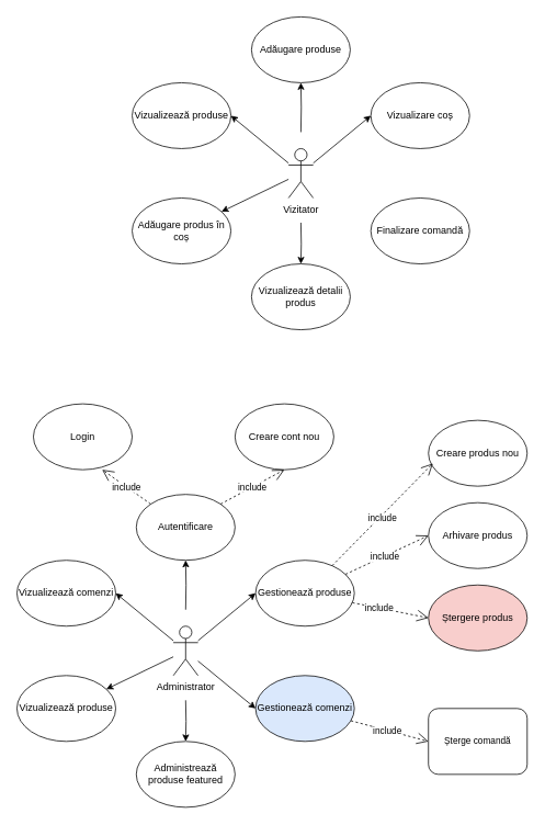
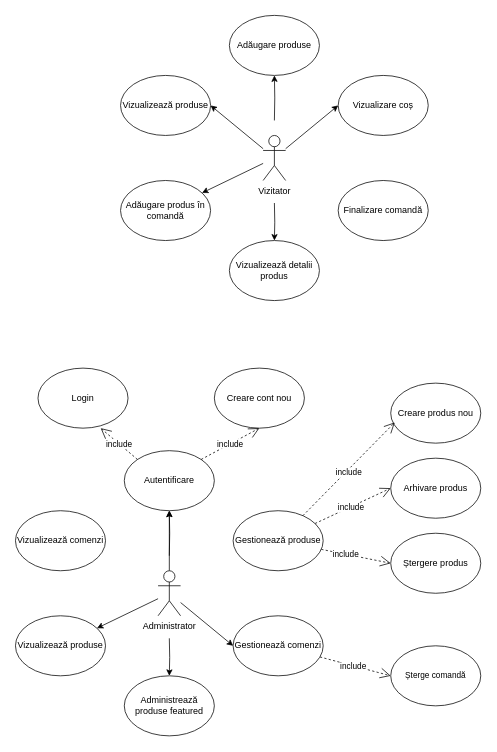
- <mxCell id="10" value="Adăugare produs în coș" style="ellipse;whiteSpace=wrap;html=1;" vertex="1" parent="1"><mxGeometry x="160" y="240" width="120" height="80" as="geometry" /></mxCell>
+ <mxCell id="10" value="Adăugare produs în comandă" style="ellipse;whiteSpace=wrap;html=1;" vertex="1" parent="1"><mxGeometry x="160" y="240" width="120" height="80" as="geometry" /></mxCell>
- <mxCell id="34" value="Login" style="ellipse;whiteSpace=wrap;html=1;" vertex="1" parent="1"><mxGeometry x="40" y="490" width="120" height="80" as="geometry" /></mxCell>
+ <mxCell id="34" value="Login" style="ellipse;whiteSpace=wrap;html=1;" vertex="1" parent="1"><mxGeometry x="50" y="490" width="120" height="80" as="geometry" /></mxCell>
- <mxCell id="15" style="rounded=0;orthogonalLoop=1;jettySize=auto;html=1;entryX=1;entryY=0.5;entryDx=0;entryDy=0;" edge="1" parent="1" source="20" target="21"><mxGeometry relative="1" as="geometry" /></mxCell>
- <mxCell id="17" style="rounded=0;orthogonalLoop=1;jettySize=auto;html=1;entryX=0;entryY=0.5;entryDx=0;entryDy=0;" edge="1" parent="1" source="20" target="29"><mxGeometry relative="1" as="geometry" /></mxCell>
+ <mxCell id="17" style="rounded=0;orthogonalLoop=1;jettySize=auto;html=1;" edge="1" parent="1" source="20" target="24"><mxGeometry relative="1" as="geometry" /></mxCell>
- <mxCell id="39" value="Ștergere produs" style="ellipse;whiteSpace=wrap;html=1;fillColor=#f8cecc;" vertex="1" parent="1"><mxGeometry x="520" y="710" width="120" height="80" as="geometry" /></mxCell>
+ <mxCell id="39" value="Ștergere produs" style="ellipse;whiteSpace=wrap;html=1;" vertex="1" parent="1"><mxGeometry x="520" y="710" width="120" height="80" as="geometry" /></mxCell>
- <mxCell id="32" value="Gestionează comenzi" style="ellipse;whiteSpace=wrap;html=1;fillColor=#dae8fc;" vertex="1" parent="1"><mxGeometry x="310" y="820" width="120" height="80" as="geometry" /></mxCell>
+ <mxCell id="32" value="Gestionează comenzi" style="ellipse;whiteSpace=wrap;html=1;" vertex="1" parent="1"><mxGeometry x="310" y="820" width="120" height="80" as="geometry" /></mxCell>
- <mxCell id="42" value="Șterge comandă" style="whiteSpace=wrap;html=1;fontFamily=Helvetica;fontSize=11;fontColor=default;labelBackgroundColor=default;rounded=1;" vertex="1" parent="1"><mxGeometry x="520" y="860" width="120" height="80" as="geometry" /></mxCell>
+ <mxCell id="42" value="Șterge comandă" style="ellipse;whiteSpace=wrap;html=1;fontFamily=Helvetica;fontSize=11;fontColor=default;labelBackgroundColor=default;" vertex="1" parent="1"><mxGeometry x="520" y="860" width="120" height="80" as="geometry" /></mxCell>
